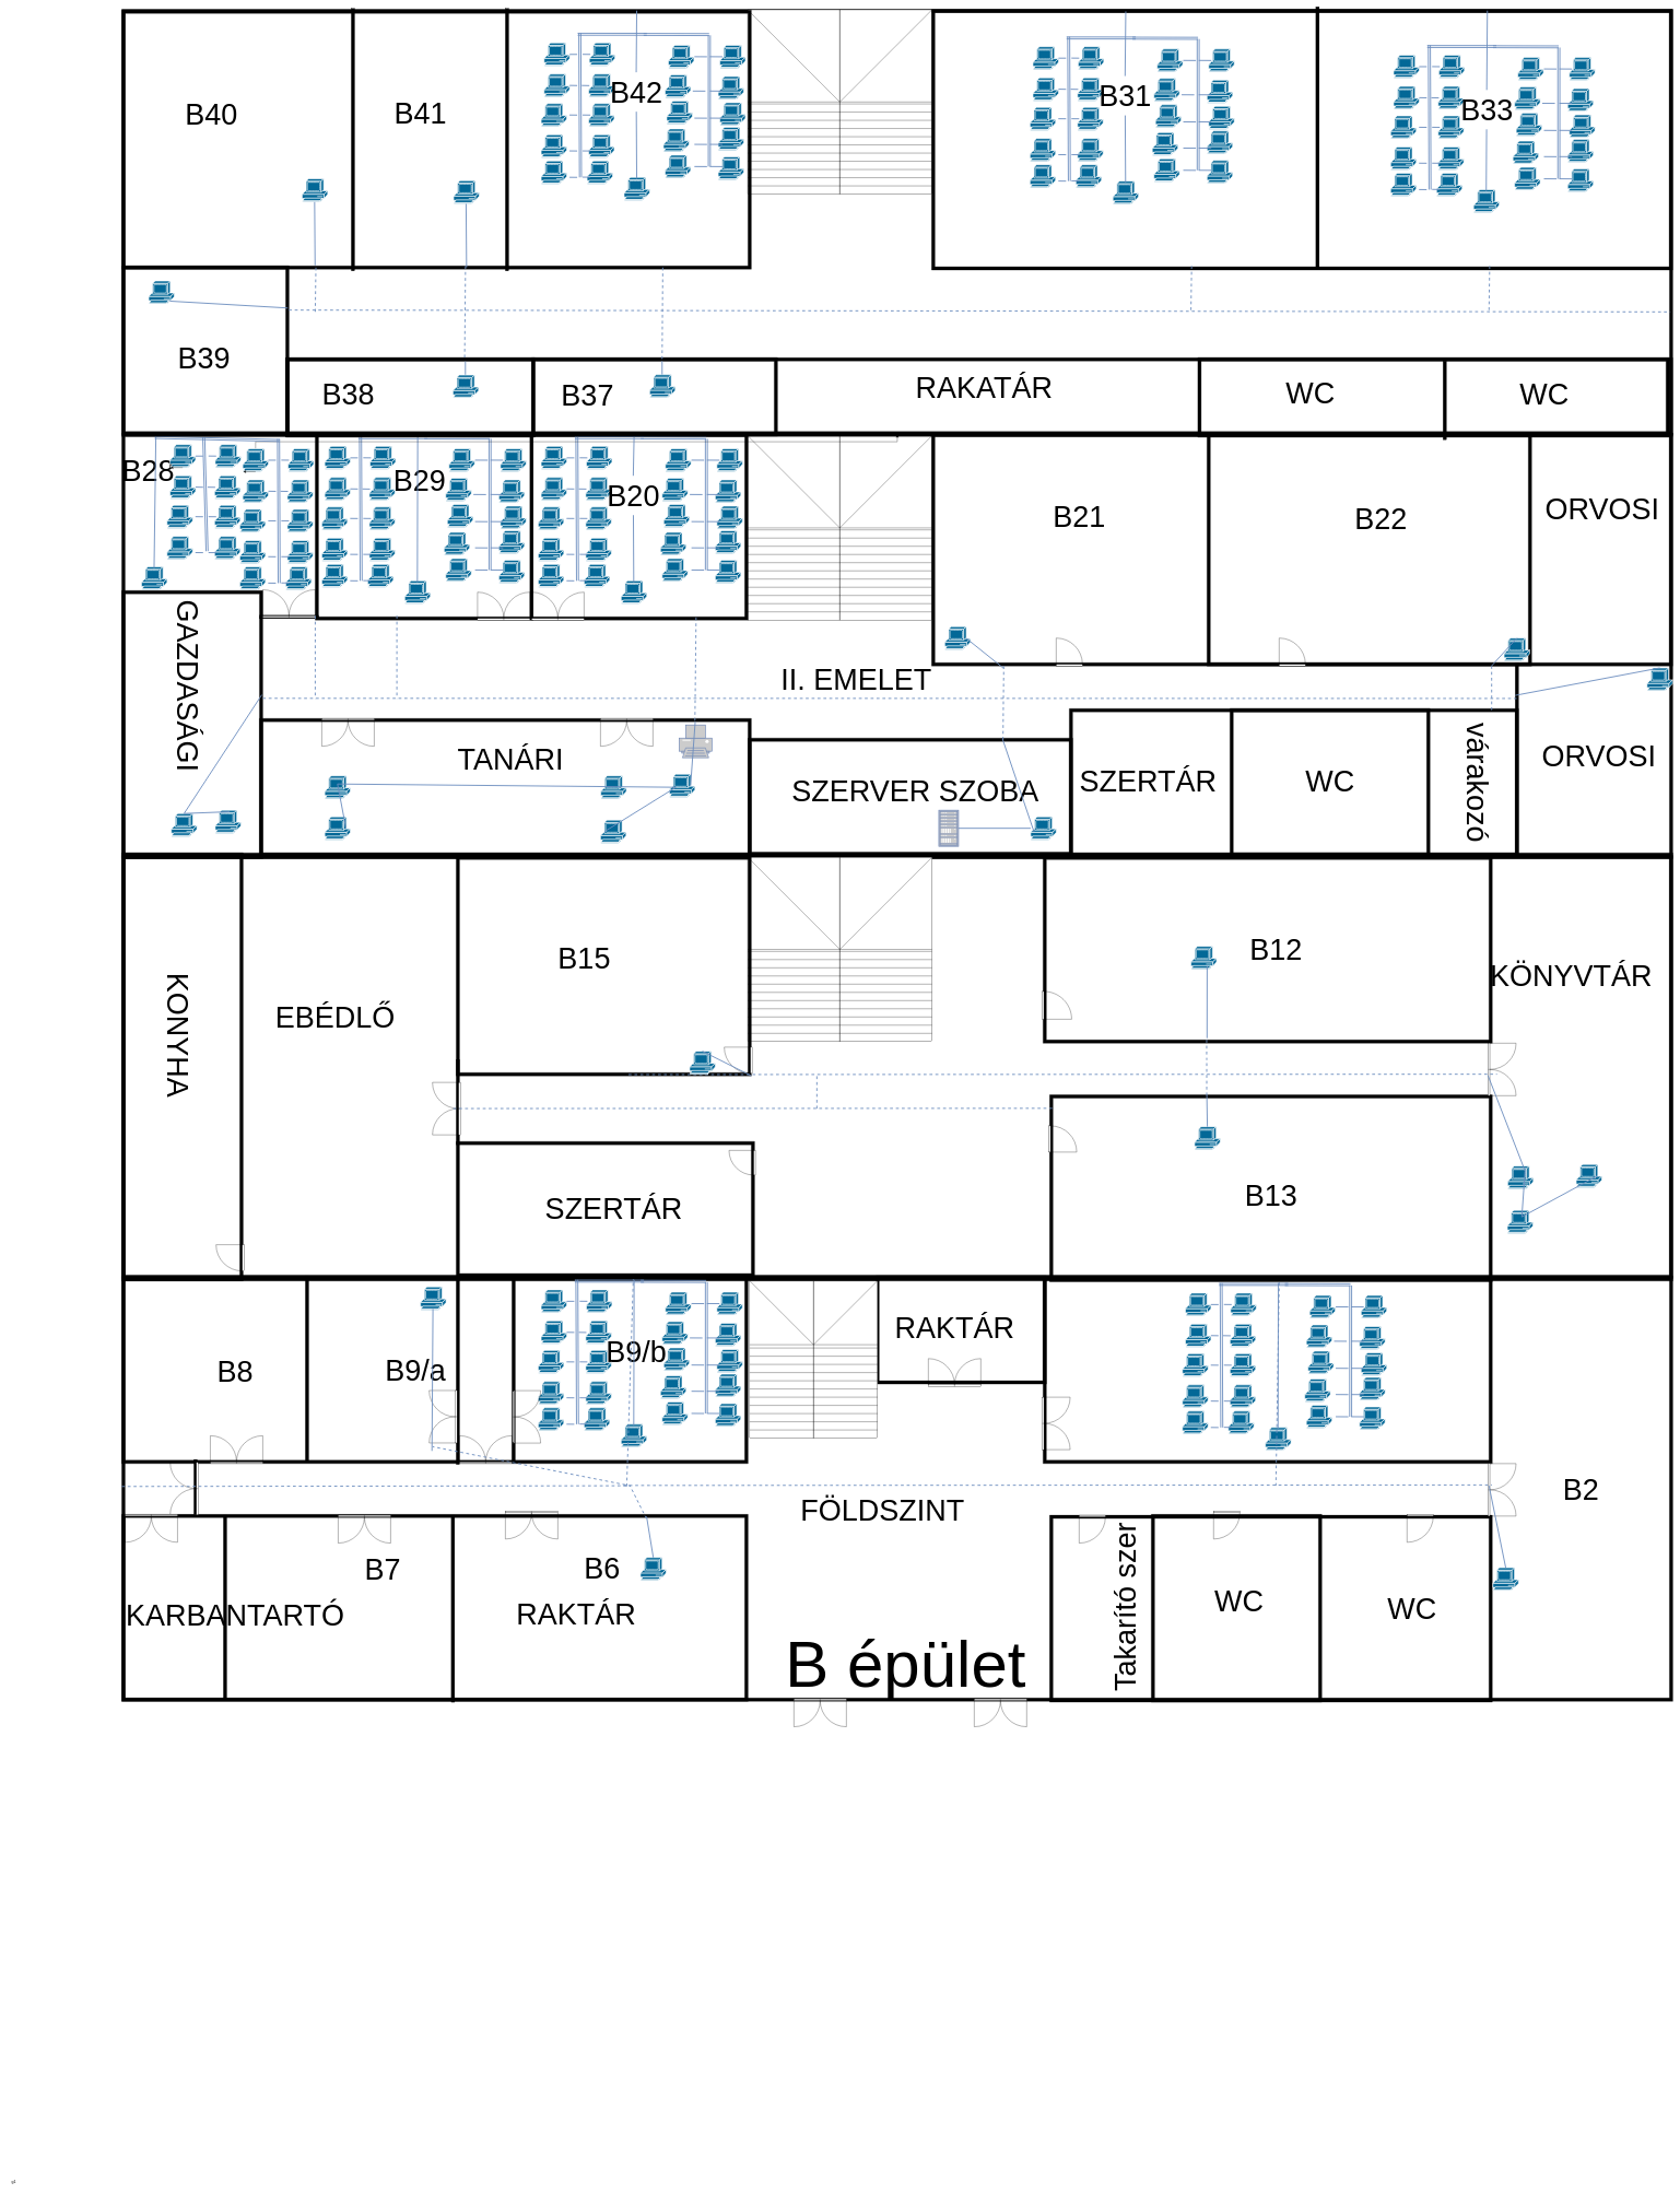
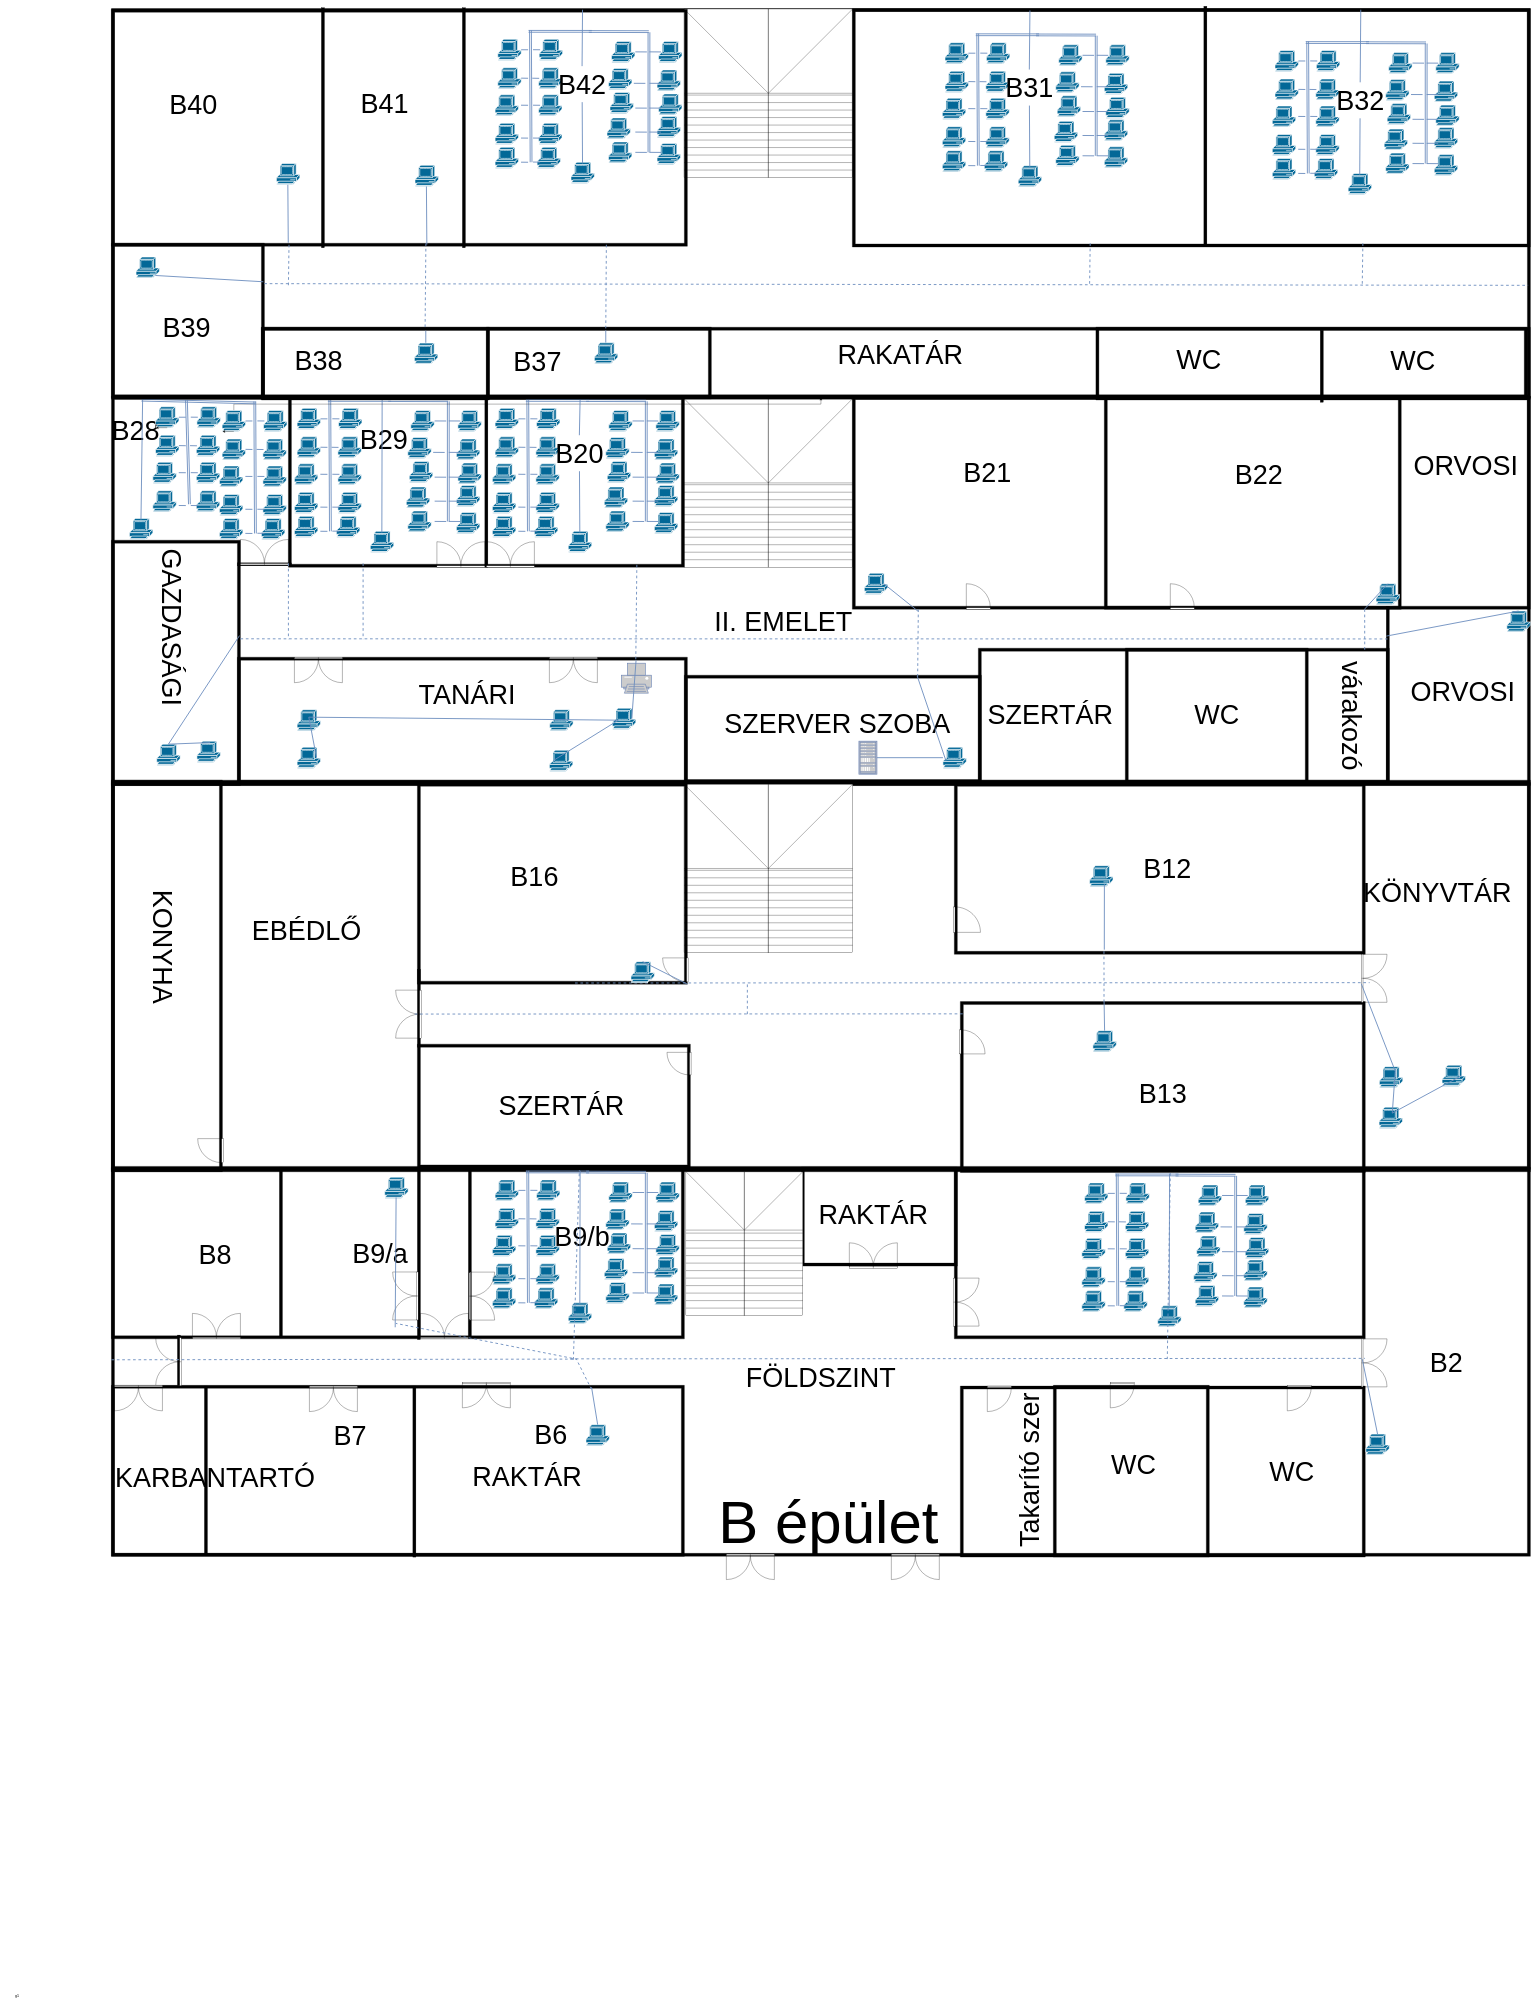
- <mxCell id="540" value="B33" style="text;html=1;align=center;verticalAlign=middle;resizable=0;points=[];autosize=1;strokeColor=none;fillColor=none;fontSize=90;" parent="1" vertex="1"><mxGeometry x="4444" y="273.48" width="180" height="120" as="geometry" /></mxCell>
+ <mxCell id="540" value="B32" style="text;html=1;align=center;verticalAlign=middle;resizable=0;points=[];autosize=1;strokeColor=none;fillColor=none;fontSize=90;" parent="1" vertex="1"><mxGeometry x="4444" y="273.48" width="180" height="120" as="geometry" /></mxCell>
- <mxCell id="82" value="B22" style="text;html=1;align=center;verticalAlign=middle;resizable=0;points=[];autosize=1;strokeColor=none;fillColor=none;fontSize=90;" parent="1" vertex="1"><mxGeometry x="4121" y="1520" width="180" height="120" as="geometry" /></mxCell>
+ <mxCell id="82" value="B22" style="text;html=1;align=center;verticalAlign=middle;resizable=0;points=[];autosize=1;strokeColor=none;fillColor=none;fontSize=90;" parent="1" vertex="1"><mxGeometry x="4106" y="1520" width="180" height="120" as="geometry" /></mxCell>
- <mxCell id="61" value="B15" style="text;html=1;align=center;verticalAlign=middle;resizable=0;points=[];autosize=1;strokeColor=none;fillColor=none;fontSize=90;" parent="1" vertex="1"><mxGeometry x="1691" y="2860" width="180" height="120" as="geometry" /></mxCell>
+ <mxCell id="61" value="B16" style="text;html=1;align=center;verticalAlign=middle;resizable=0;points=[];autosize=1;strokeColor=none;fillColor=none;fontSize=90;" parent="1" vertex="1"><mxGeometry x="1691" y="2860" width="180" height="120" as="geometry" /></mxCell>
- <mxCell id="36" value="FÖLDSZINT" style="text;html=1;align=center;verticalAlign=middle;resizable=0;points=[];autosize=1;strokeColor=none;fillColor=none;fontSize=90;" parent="1" vertex="1"><mxGeometry x="2431.25" y="4545" width="520" height="120" as="geometry" /></mxCell>
+ <mxCell id="36" value="FÖLDSZINT" style="text;html=1;align=center;verticalAlign=middle;resizable=0;points=[];autosize=1;strokeColor=none;fillColor=none;fontSize=90;" parent="1" vertex="1"><mxGeometry x="2476.25" y="4530" width="520" height="120" as="geometry" /></mxCell>
- <mxCell id="4" value="g1" style="text;html=1;align=center;verticalAlign=middle;resizable=0;points=[];autosize=1;strokeColor=none;fillColor=none;container=0;fontSize=12;" parent="1" vertex="1"><mxGeometry x="20.997" y="6637.652" width="40" height="30" as="geometry" /></mxCell>
+ <mxCell id="4" value="g1" style="text;html=1;align=center;verticalAlign=middle;resizable=0;points=[];autosize=1;strokeColor=none;fillColor=none;container=0;fontSize=12;" parent="1" vertex="1"><mxGeometry x="35.997" y="6637.652" width="40" height="30" as="geometry" /></mxCell>
